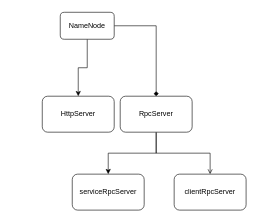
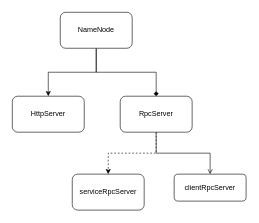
- <mxCell id="4" value="NameNode" style="rounded=1;whiteSpace=wrap;html=1;" parent="1" vertex="1"><mxGeometry x="100" y="20" width="90" height="45" as="geometry" /></mxCell>
+ <mxCell id="4" value="NameNode" style="rounded=1;whiteSpace=wrap;html=1;" parent="1" vertex="1"><mxGeometry x="100" y="20" width="120" height="60" as="geometry" /></mxCell>
- <mxCell id="5" value="HttpServer" style="rounded=1;whiteSpace=wrap;html=1;" parent="1" vertex="1"><mxGeometry x="70" y="160" width="120" height="60" as="geometry" /></mxCell>
+ <mxCell id="5" value="HttpServer" style="rounded=1;whiteSpace=wrap;html=1;" parent="1" vertex="1"><mxGeometry x="20" y="160" width="120" height="60" as="geometry" /></mxCell>
- <mxCell id="6" value="" style="edgeStyle=orthogonalEdgeStyle;rounded=0;orthogonalLoop=1;jettySize=auto;html=1;" parent="1" source="8" target="9" edge="1"><mxGeometry relative="1" as="geometry" /></mxCell>
+ <mxCell id="6" value="" style="edgeStyle=orthogonalEdgeStyle;rounded=0;orthogonalLoop=1;jettySize=auto;html=1;dashed=1;" parent="1" source="8" target="9" edge="1"><mxGeometry relative="1" as="geometry" /></mxCell>
- <mxCell id="10" value="clientRpcServer" style="whiteSpace=wrap;html=1;rounded=1;" parent="1" vertex="1"><mxGeometry x="290" y="290" width="120" height="60" as="geometry" /></mxCell>
+ <mxCell id="10" value="clientRpcServer" style="whiteSpace=wrap;html=1;rounded=1;" parent="1" vertex="1"><mxGeometry x="290" y="290" width="120" height="45" as="geometry" /></mxCell>
